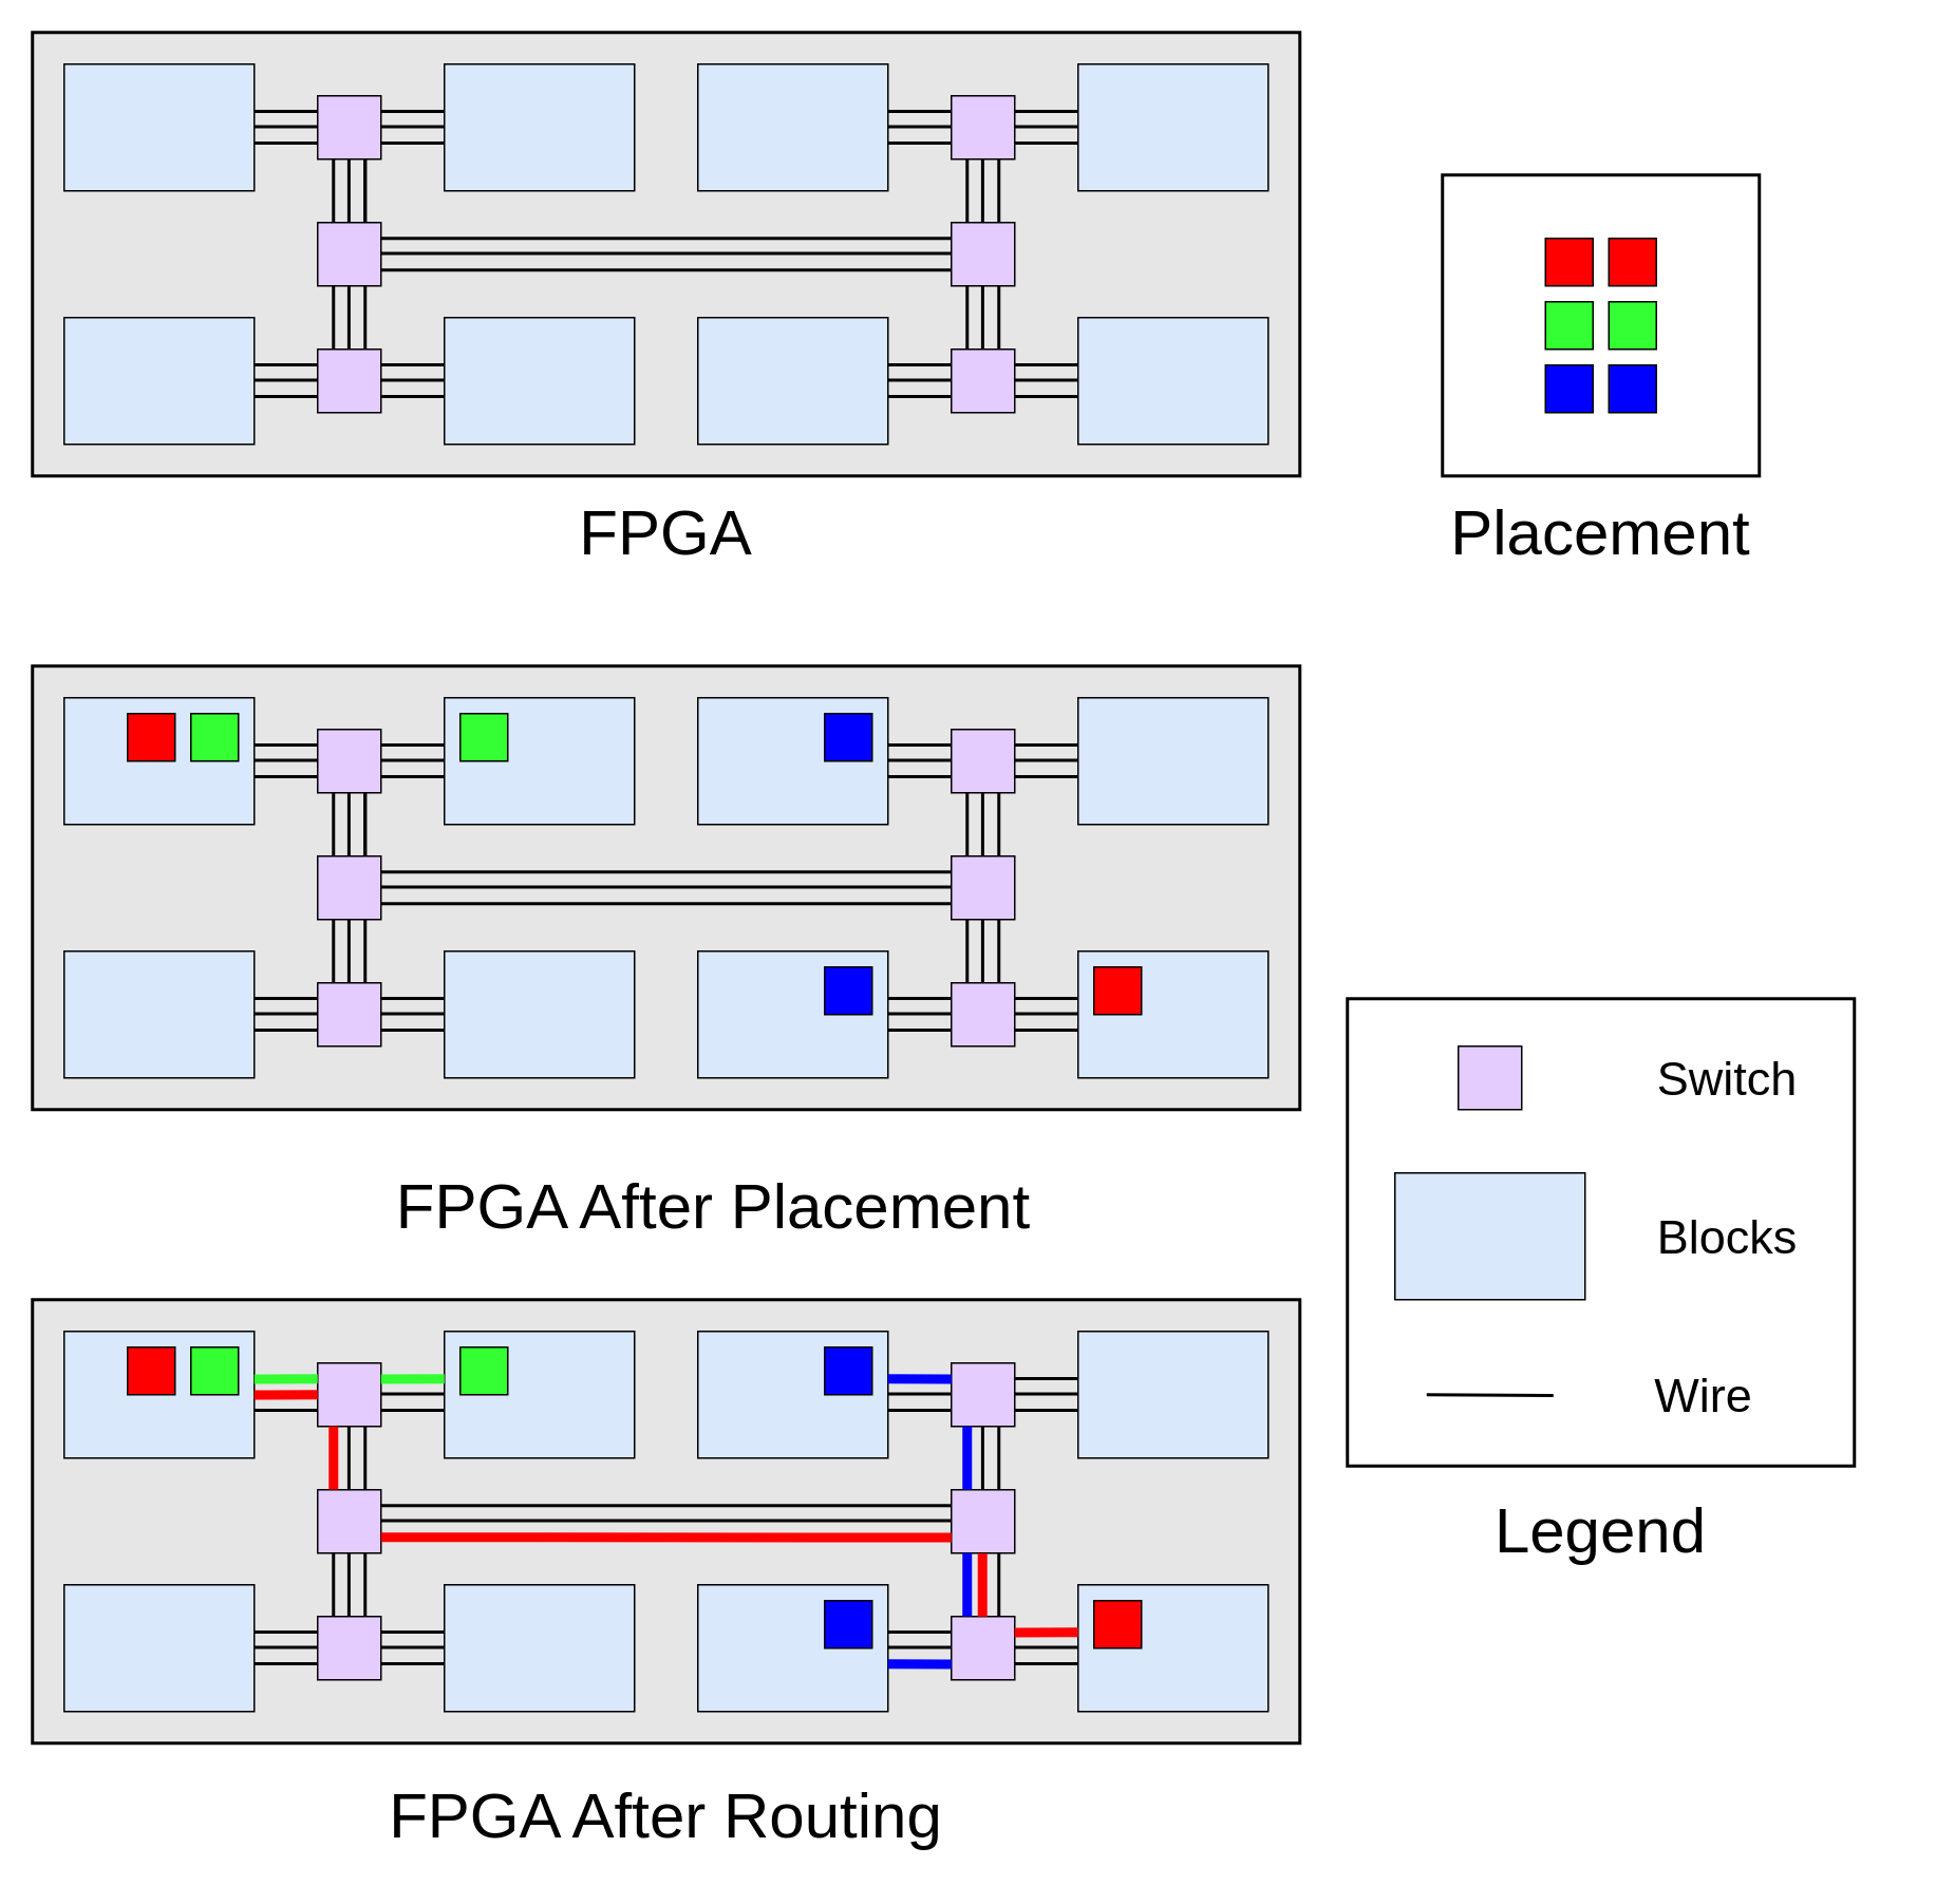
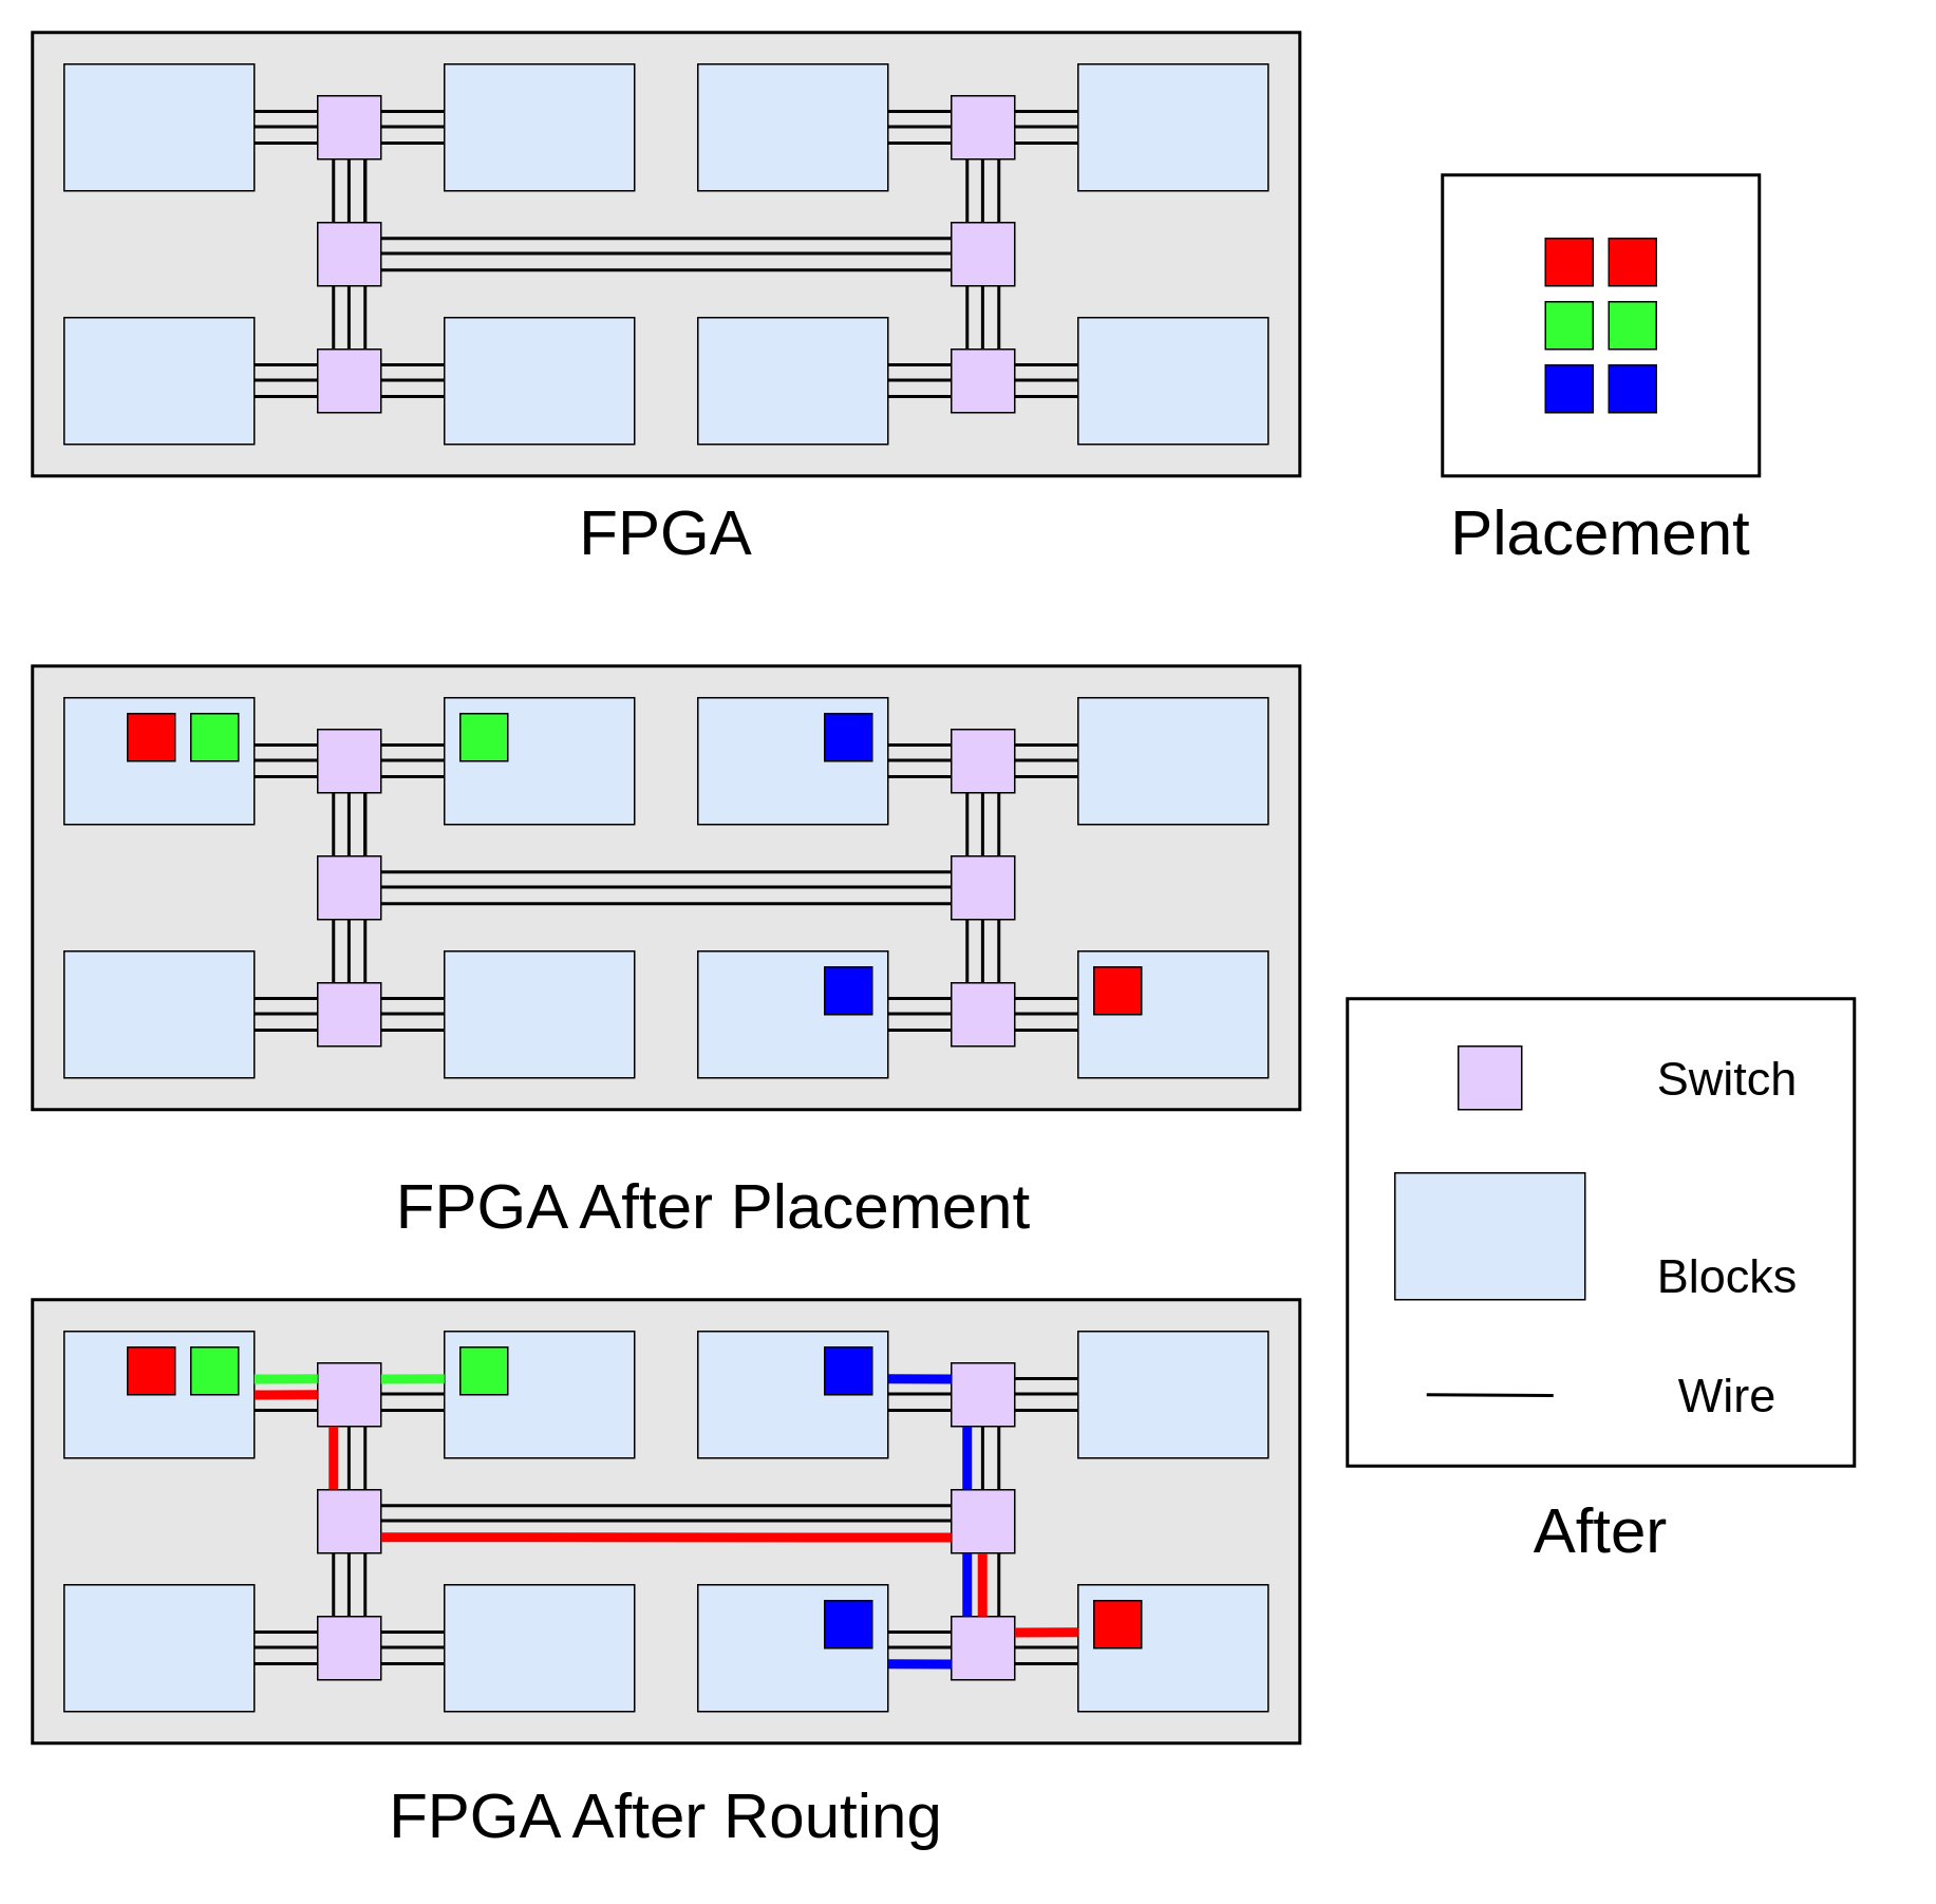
- <mxCell id="206" value="&lt;font style=&quot;font-size: 30px&quot;&gt;Blocks&lt;/font&gt;" style="text;html=1;strokeColor=none;fillColor=none;align=center;verticalAlign=middle;whiteSpace=wrap;rounded=0;" vertex="1" parent="1"><mxGeometry x="1030" y="765" width="120" height="30" as="geometry" /></mxCell>
+ <mxCell id="206" value="&lt;font style=&quot;font-size: 30px&quot;&gt;Blocks&lt;/font&gt;" style="text;html=1;strokeColor=none;fillColor=none;align=center;verticalAlign=middle;whiteSpace=wrap;rounded=0;" vertex="1" parent="1"><mxGeometry x="1030" y="790" width="120" height="30" as="geometry" /></mxCell>
- <mxCell id="208" value="&lt;font style=&quot;font-size: 30px&quot;&gt;Wire&lt;/font&gt;" style="text;html=1;strokeColor=none;fillColor=none;align=center;verticalAlign=middle;whiteSpace=wrap;rounded=0;" vertex="1" parent="1"><mxGeometry x="1015" y="865" width="120" height="30" as="geometry" /></mxCell>
+ <mxCell id="208" value="&lt;font style=&quot;font-size: 30px&quot;&gt;Wire&lt;/font&gt;" style="text;html=1;strokeColor=none;fillColor=none;align=center;verticalAlign=middle;whiteSpace=wrap;rounded=0;" vertex="1" parent="1"><mxGeometry x="1030" y="865" width="120" height="30" as="geometry" /></mxCell>
- <mxCell id="201" value="&lt;font style=&quot;font-size: 40px&quot;&gt;Legend&lt;/font&gt;" style="text;html=1;align=center;verticalAlign=middle;whiteSpace=wrap;rounded=0;" vertex="1" parent="1"><mxGeometry x="905" y="930" width="210" height="70" as="geometry" /></mxCell>
+ <mxCell id="201" value="&lt;font style=&quot;font-size: 40px&quot;&gt;After&lt;/font&gt;" style="text;html=1;align=center;verticalAlign=middle;whiteSpace=wrap;rounded=0;" vertex="1" parent="1"><mxGeometry x="905" y="930" width="210" height="70" as="geometry" /></mxCell>
